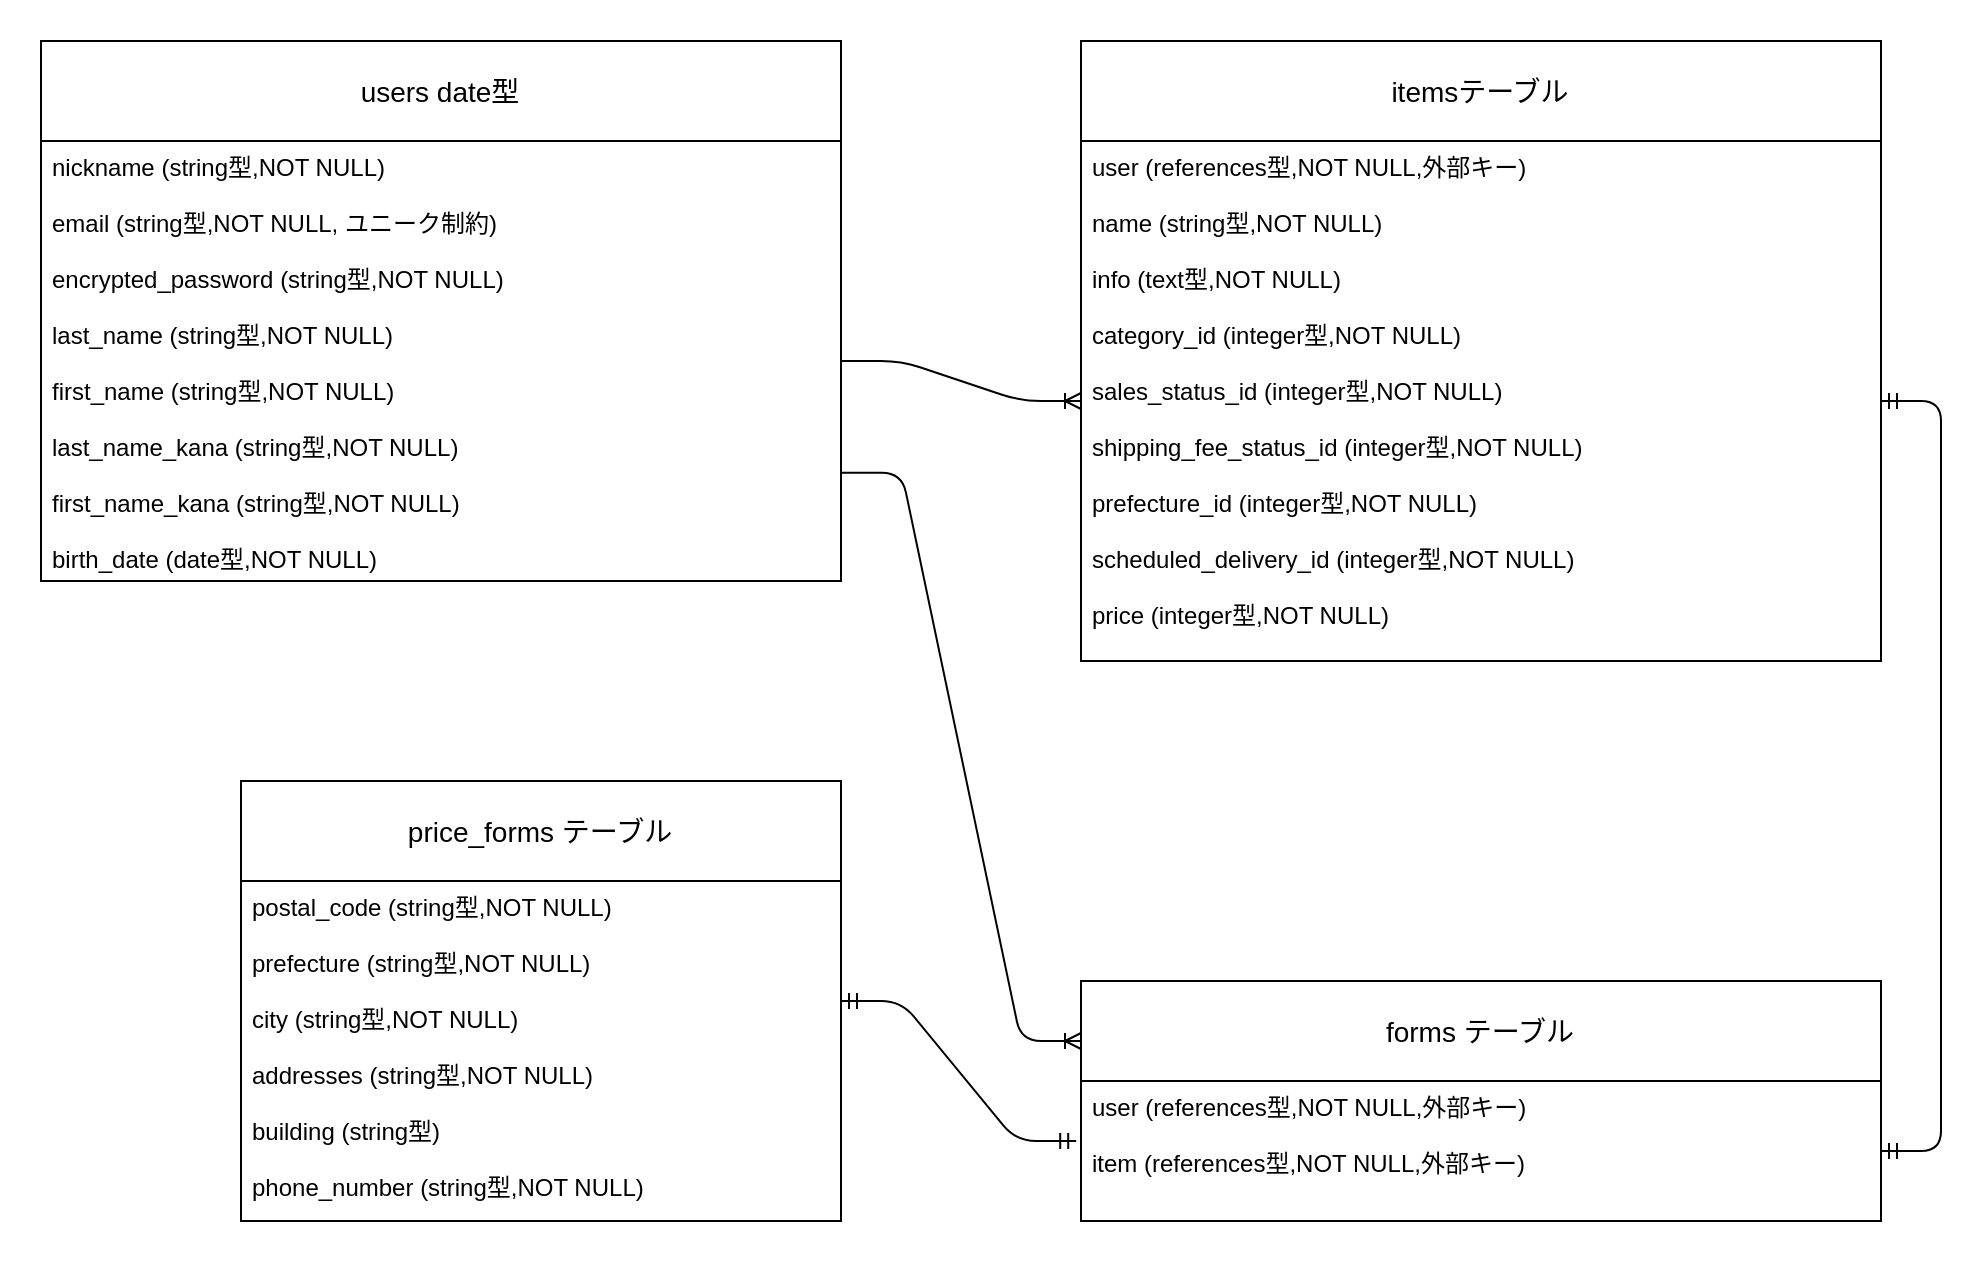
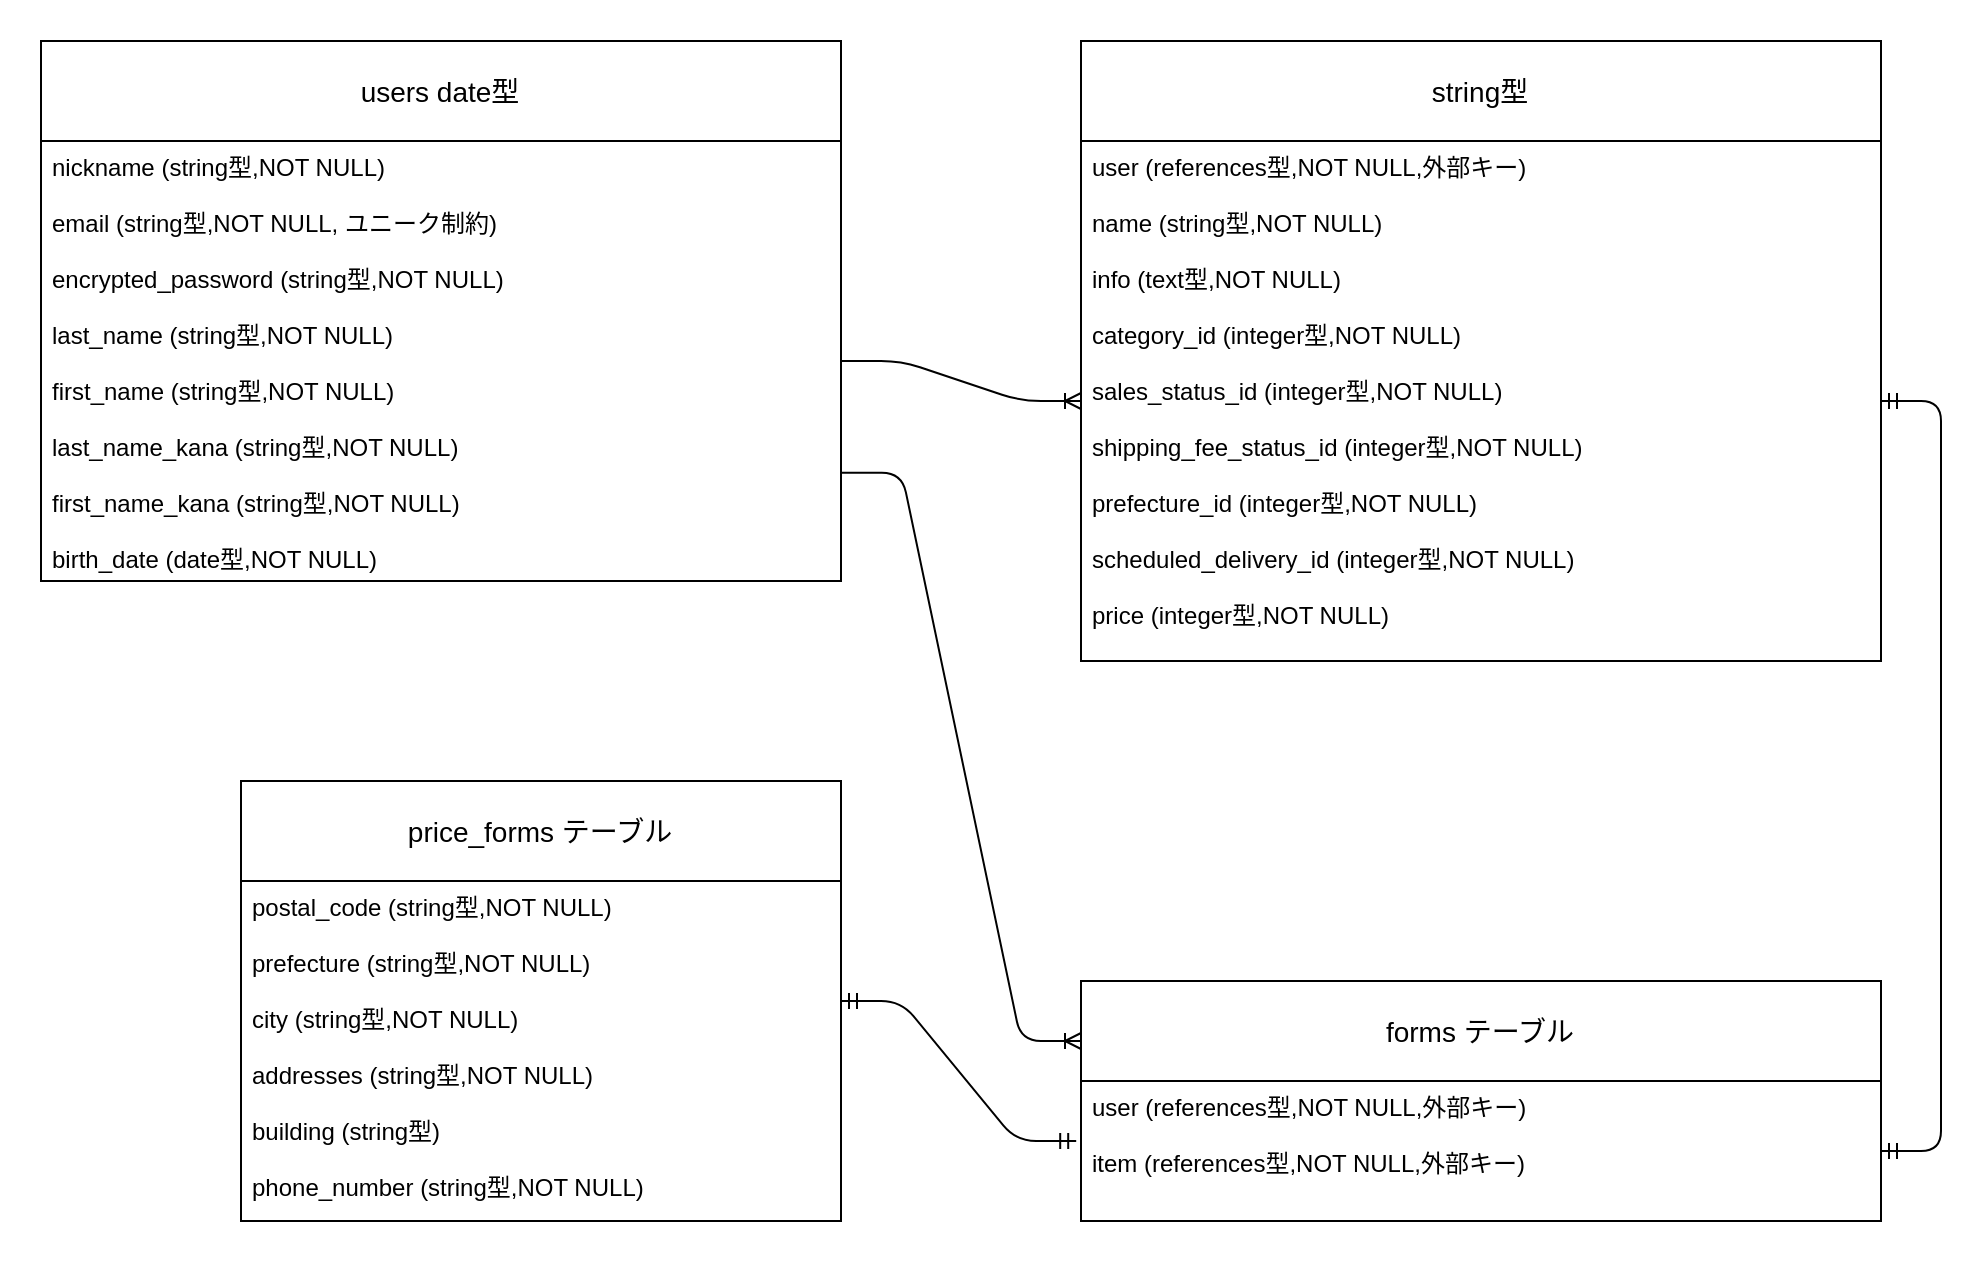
- <mxCell id="6" value="itemsテーブル" style="swimlane;fontStyle=0;childLayout=stackLayout;horizontal=1;startSize=50;horizontalStack=0;resizeParent=1;resizeParentMax=0;resizeLast=0;collapsible=1;marginBottom=0;align=center;fontSize=14;" parent="1" vertex="1"><mxGeometry x="540" y="20" width="400" height="310" as="geometry"><mxRectangle y="120" width="120" height="26" as="alternateBounds" /></mxGeometry></mxCell>
+ <mxCell id="6" value="string型" style="swimlane;fontStyle=0;childLayout=stackLayout;horizontal=1;startSize=50;horizontalStack=0;resizeParent=1;resizeParentMax=0;resizeLast=0;collapsible=1;marginBottom=0;align=center;fontSize=14;" parent="1" vertex="1"><mxGeometry x="540" y="20" width="400" height="310" as="geometry"><mxRectangle y="120" width="120" height="26" as="alternateBounds" /></mxGeometry></mxCell>
